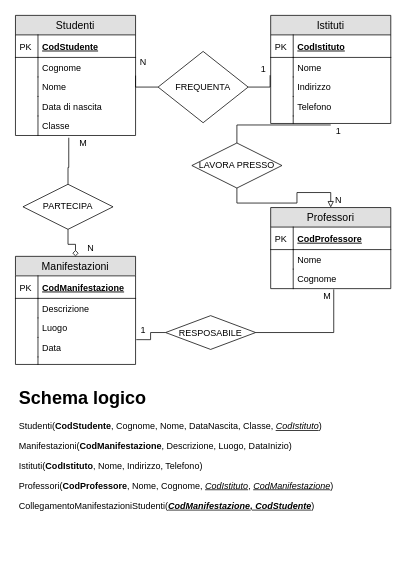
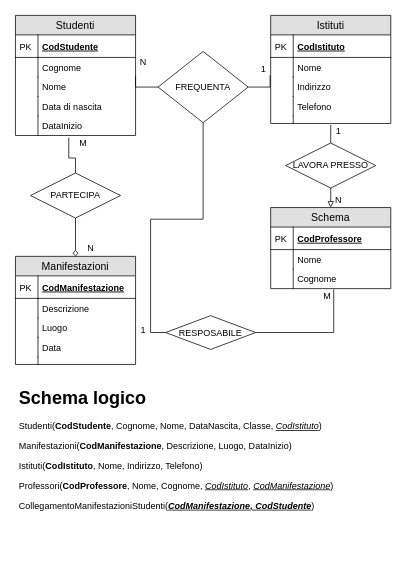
- <mxCell id="11" value="Classe&#10;" style="shape=partialRectangle;top=0;left=0;right=0;bottom=0;align=left;verticalAlign=top;fillColor=none;spacingLeft=34;spacingRight=4;overflow=hidden;rotatable=0;points=[[0,0.5],[1,0.5]];portConstraint=eastwest;dropTarget=0;fontSize=12;" vertex="1" parent="2"><mxGeometry y="134" width="160" height="26" as="geometry" /></mxCell>
+ <mxCell id="11" value="DataInizio&#10;" style="shape=partialRectangle;top=0;left=0;right=0;bottom=0;align=left;verticalAlign=top;fillColor=none;spacingLeft=34;spacingRight=4;overflow=hidden;rotatable=0;points=[[0,0.5],[1,0.5]];portConstraint=eastwest;dropTarget=0;fontSize=12;" vertex="1" parent="2"><mxGeometry y="134" width="160" height="26" as="geometry" /></mxCell>
- <mxCell id="54" value="LAVORA PRESSO" style="shape=rhombus;perimeter=rhombusPerimeter;whiteSpace=wrap;html=1;align=center;" vertex="1" parent="1"><mxGeometry x="255" y="190" width="120" height="60" as="geometry" /></mxCell>
+ <mxCell id="54" value="LAVORA PRESSO" style="shape=rhombus;perimeter=rhombusPerimeter;whiteSpace=wrap;html=1;align=center;" vertex="1" parent="1"><mxGeometry x="380" y="190" width="120" height="60" as="geometry" /></mxCell>
- <mxCell id="49" value="PARTECIPA" style="shape=rhombus;perimeter=rhombusPerimeter;whiteSpace=wrap;html=1;align=center;" vertex="1" parent="1"><mxGeometry x="30" y="245" width="120" height="60" as="geometry" /></mxCell>
+ <mxCell id="49" value="PARTECIPA" style="shape=rhombus;perimeter=rhombusPerimeter;whiteSpace=wrap;html=1;align=center;" vertex="1" parent="1"><mxGeometry x="40" y="230" width="120" height="60" as="geometry" /></mxCell>
- <mxCell id="35" value="Professori" style="swimlane;fontStyle=0;childLayout=stackLayout;horizontal=1;startSize=26;fillColor=#e0e0e0;horizontalStack=0;resizeParent=1;resizeParentMax=0;resizeLast=0;collapsible=1;marginBottom=0;swimlaneFillColor=#ffffff;align=center;fontSize=14;" vertex="1" parent="1"><mxGeometry x="360" y="276" width="160" height="108" as="geometry" /></mxCell>
+ <mxCell id="35" value="Schema" style="swimlane;fontStyle=0;childLayout=stackLayout;horizontal=1;startSize=26;fillColor=#e0e0e0;horizontalStack=0;resizeParent=1;resizeParentMax=0;resizeLast=0;collapsible=1;marginBottom=0;swimlaneFillColor=#ffffff;align=center;fontSize=14;" vertex="1" parent="1"><mxGeometry x="360" y="276" width="160" height="108" as="geometry" /></mxCell>
- <mxCell id="56" style="edgeStyle=orthogonalEdgeStyle;rounded=0;orthogonalLoop=1;jettySize=auto;html=1;exitX=0;exitY=0.5;exitDx=0;exitDy=0;entryX=1.006;entryY=0.114;entryDx=0;entryDy=0;entryPerimeter=0;endArrow=none;endFill=0;" edge="1" parent="1" source="57" target="31"><mxGeometry relative="1" as="geometry" /></mxCell>
+ <mxCell id="56" style="edgeStyle=orthogonalEdgeStyle;rounded=0;orthogonalLoop=1;jettySize=auto;html=1;exitX=0;exitY=0.5;exitDx=0;exitDy=0;endArrow=none;endFill=0;" edge="1" parent="1" source="57" target="44"><mxGeometry relative="1" as="geometry" /></mxCell>
